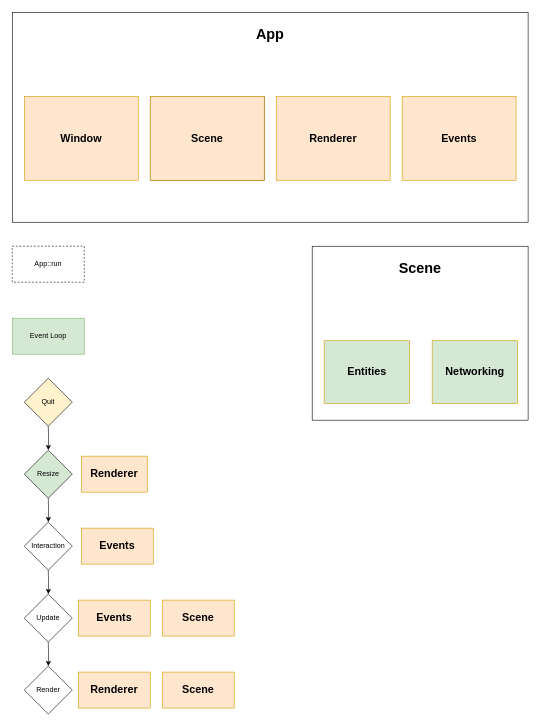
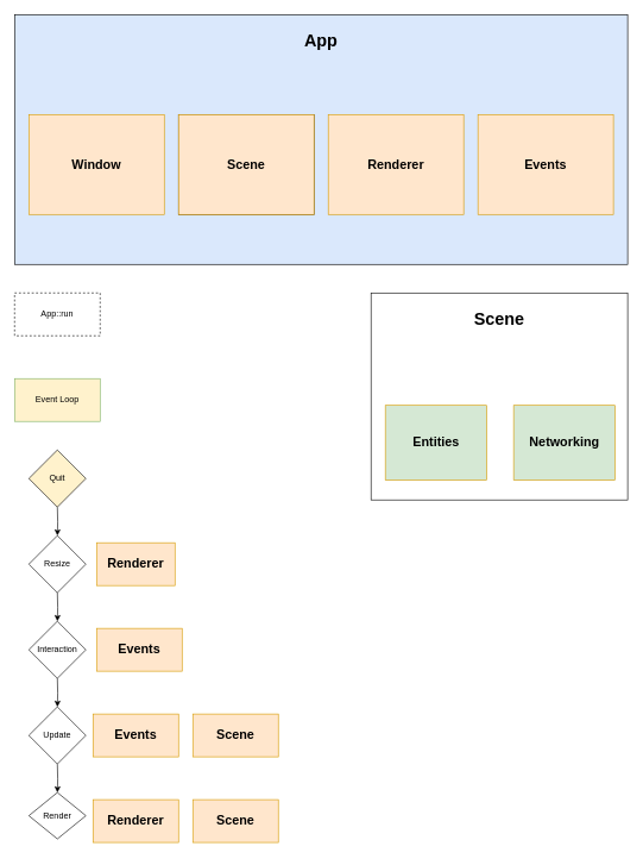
- <mxCell id="2" value="&lt;p style=&quot;line-height: 130%;&quot;&gt;&lt;/p&gt;&lt;h1 style=&quot;&quot;&gt;&lt;span style=&quot;background-color: initial;&quot;&gt;App&lt;/span&gt;&lt;/h1&gt;&lt;p&gt;&lt;/p&gt;" style="rounded=0;whiteSpace=wrap;html=1;align=center;spacingLeft=0;spacingBottom=0;verticalAlign=top;" vertex="1" parent="1"><mxGeometry x="20" y="20" width="860" height="350" as="geometry" /></mxCell>
+ <mxCell id="2" value="&lt;p style=&quot;line-height: 130%;&quot;&gt;&lt;/p&gt;&lt;h1 style=&quot;&quot;&gt;&lt;span style=&quot;background-color: initial;&quot;&gt;App&lt;/span&gt;&lt;/h1&gt;&lt;p&gt;&lt;/p&gt;" style="rounded=0;whiteSpace=wrap;html=1;align=center;spacingLeft=0;spacingBottom=0;verticalAlign=top;fillColor=#dae8fc;" vertex="1" parent="1"><mxGeometry x="20" y="20" width="860" height="350" as="geometry" /></mxCell>
- <mxCell id="9" value="Event Loop" style="rounded=0;whiteSpace=wrap;html=1;fillColor=#d5e8d4;strokeColor=#82b366;" vertex="1" parent="1"><mxGeometry x="20" y="530" width="120" height="60" as="geometry" /></mxCell>
+ <mxCell id="9" value="Event Loop" style="rounded=0;whiteSpace=wrap;html=1;fillColor=#fff2cc;strokeColor=#82b366;" vertex="1" parent="1"><mxGeometry x="20" y="530" width="120" height="60" as="geometry" /></mxCell>
- <mxCell id="12" value="Resize" style="rhombus;whiteSpace=wrap;html=1;fillColor=#d5e8d4;" vertex="1" parent="1"><mxGeometry x="40" y="750" width="80" height="80" as="geometry" /></mxCell>
+ <mxCell id="12" value="Resize" style="rhombus;whiteSpace=wrap;html=1;" vertex="1" parent="1"><mxGeometry x="40" y="750" width="80" height="80" as="geometry" /></mxCell>
- <mxCell id="22" value="Render" style="rhombus;whiteSpace=wrap;html=1;" vertex="1" parent="1"><mxGeometry x="40" y="1110" width="80" height="80" as="geometry" /></mxCell>
+ <mxCell id="22" value="Render" style="rhombus;whiteSpace=wrap;html=1;" vertex="1" parent="1"><mxGeometry x="40" y="1110" width="80" height="65" as="geometry" /></mxCell>
